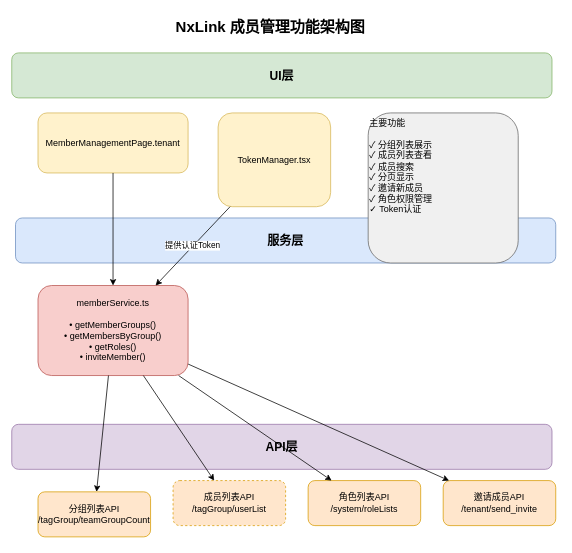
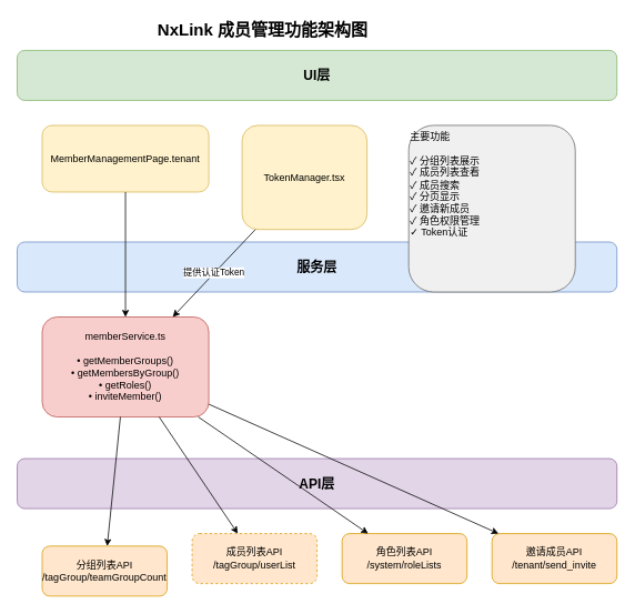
- <mxCell id="19" value="NxLink 成员管理功能架构图" style="text;html=1;strokeColor=none;fillColor=none;align=center;verticalAlign=middle;whiteSpace=wrap;rounded=0;fontSize=20;fontStyle=1" vertex="1" parent="1"><mxGeometry x="220" y="20" width="280" height="30" as="geometry" /></mxCell>
+ <mxCell id="19" value="NxLink 成员管理功能架构图" style="text;html=1;strokeColor=none;fillColor=none;align=center;verticalAlign=middle;whiteSpace=wrap;rounded=0;fontSize=20;fontStyle=1" vertex="1" parent="1"><mxGeometry x="175" y="20" width="280" height="30" as="geometry" /></mxCell>
- <mxCell id="2" value="UI层" style="rounded=1;whiteSpace=wrap;html=1;fillColor=#d5e8d4;strokeColor=#82b366;fontSize=16;fontStyle=1" vertex="1" parent="1"><mxGeometry x="15" y="70" width="720" height="60" as="geometry" /></mxCell>
+ <mxCell id="2" value="UI层" style="rounded=1;whiteSpace=wrap;html=1;fillColor=#d5e8d4;strokeColor=#82b366;fontSize=16;fontStyle=1" vertex="1" parent="1"><mxGeometry x="20" y="60" width="720" height="60" as="geometry" /></mxCell>
- <mxCell id="7" value="API层" style="rounded=1;whiteSpace=wrap;html=1;fillColor=#e1d5e7;strokeColor=#9673a6;fontSize=16;fontStyle=1" vertex="1" parent="1"><mxGeometry x="15" y="565" width="720" height="60" as="geometry" /></mxCell>
+ <mxCell id="7" value="API层" style="rounded=1;whiteSpace=wrap;html=1;fillColor=#e1d5e7;strokeColor=#9673a6;fontSize=16;fontStyle=1" vertex="1" parent="1"><mxGeometry x="20" y="550" width="720" height="60" as="geometry" /></mxCell>
